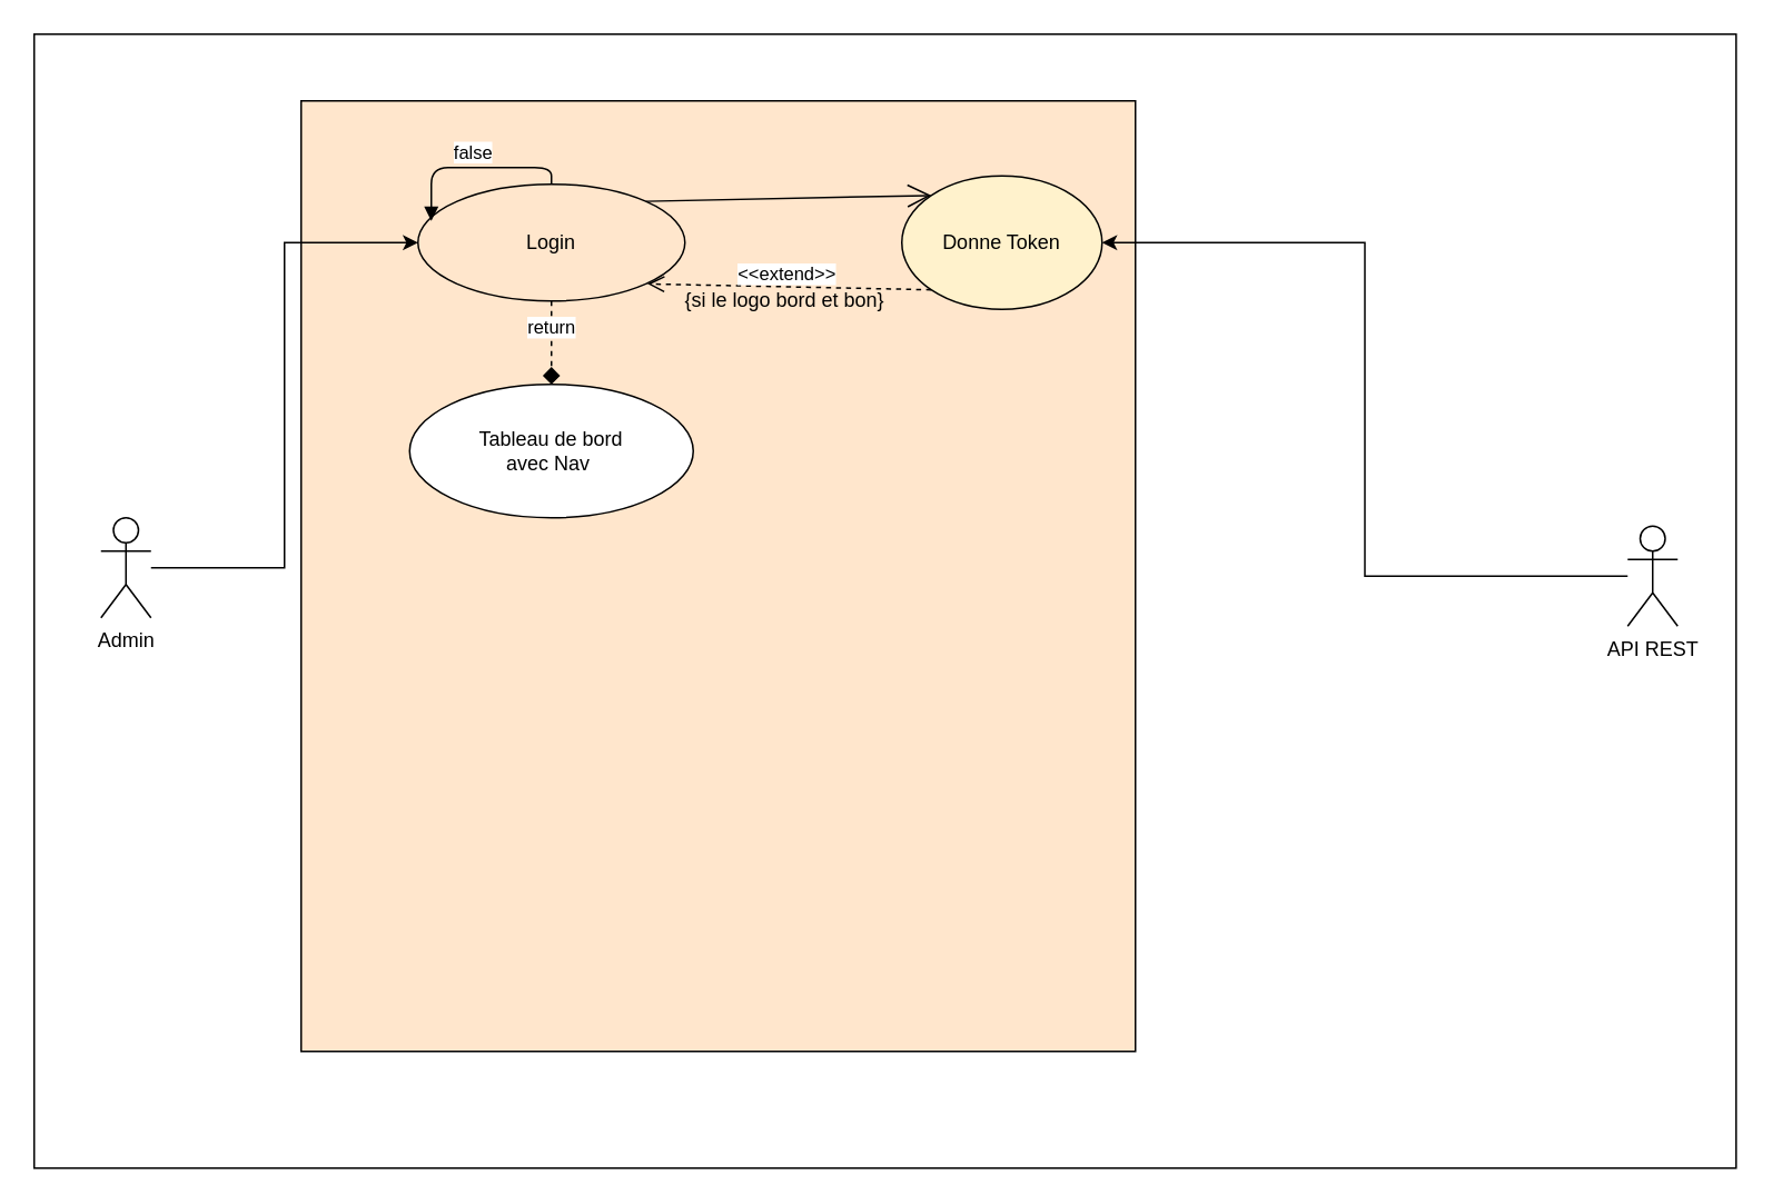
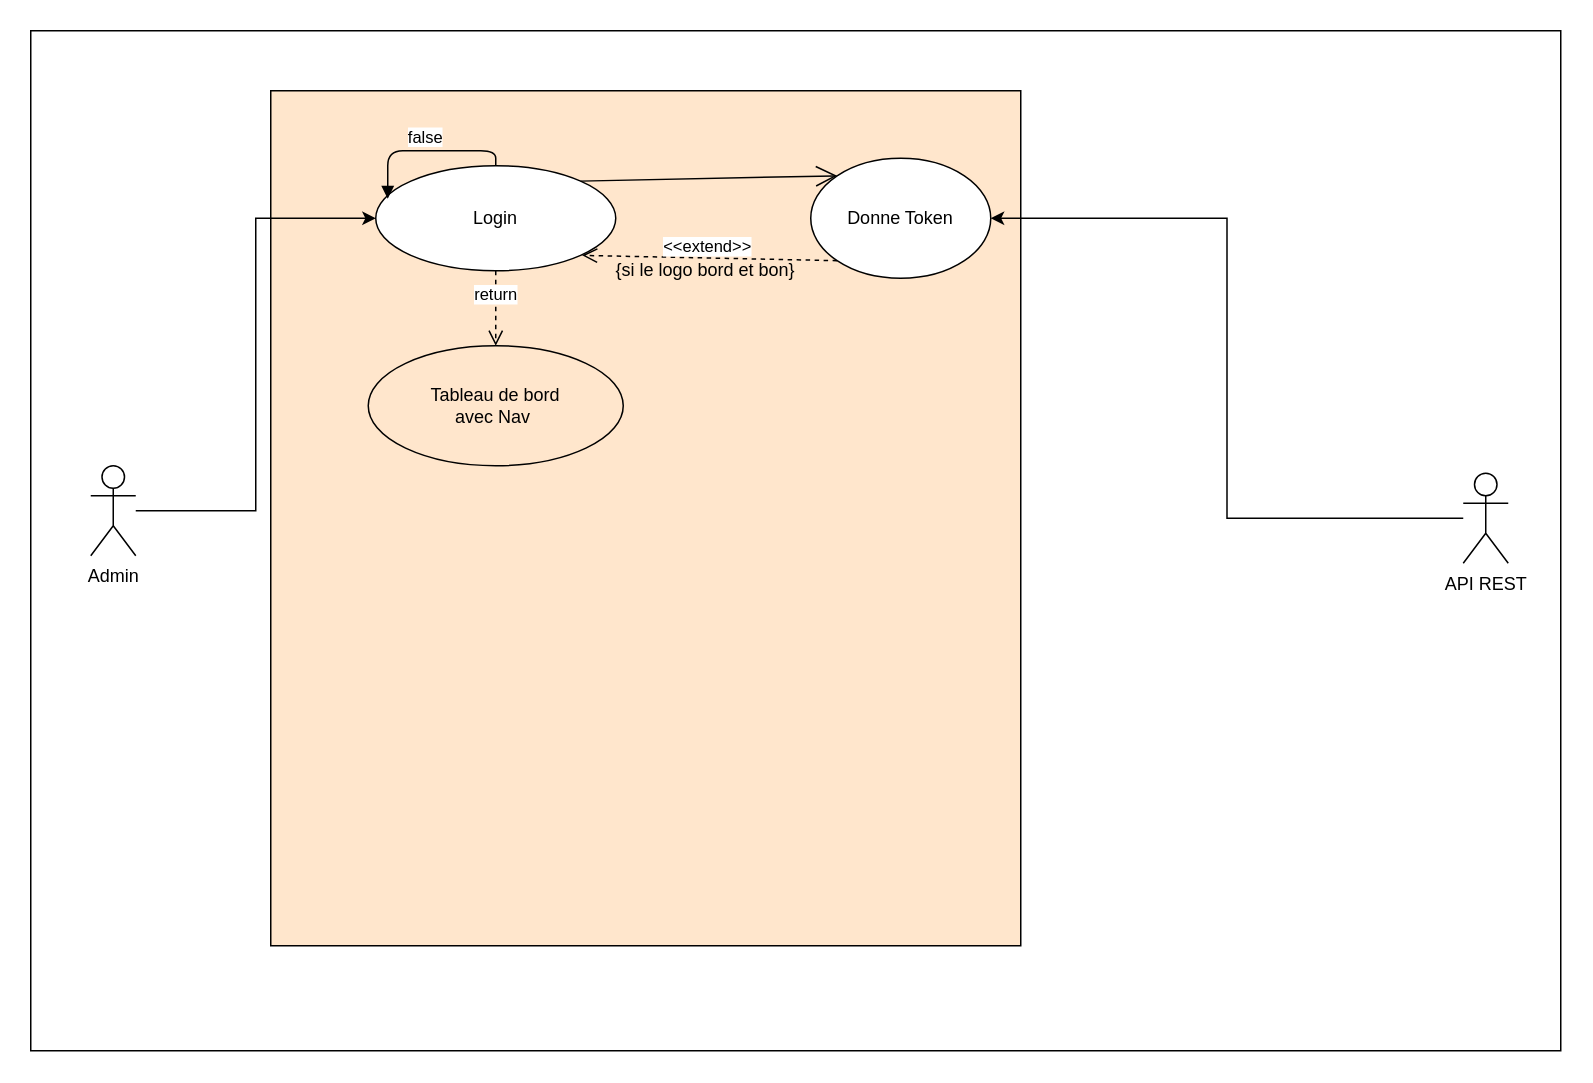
- <mxCell id="4" value="Login" style="ellipse;whiteSpace=wrap;html=1;fillColor=#ffe6cc;" vertex="1" parent="1"><mxGeometry x="250" y="110" width="160" height="70" as="geometry" /></mxCell>
+ <mxCell id="4" value="Login" style="ellipse;whiteSpace=wrap;html=1;fillColor=#FFFFFF;" vertex="1" parent="1"><mxGeometry x="250" y="110" width="160" height="70" as="geometry" /></mxCell>
- <mxCell id="7" value="Donne Token" style="ellipse;whiteSpace=wrap;html=1;fillColor=#fff2cc;" vertex="1" parent="1"><mxGeometry x="540" y="105" width="120" height="80" as="geometry" /></mxCell>
+ <mxCell id="7" value="Donne Token" style="ellipse;whiteSpace=wrap;html=1;fillColor=#FFFFFF;" vertex="1" parent="1"><mxGeometry x="540" y="105" width="120" height="80" as="geometry" /></mxCell>
- <mxCell id="15" value="return" style="html=1;verticalAlign=bottom;endArrow=diamond;dashed=1;endSize=8;entryX=0.5;entryY=0;entryDx=0;entryDy=0;exitX=0.5;exitY=1;exitDx=0;exitDy=0;" edge="1" parent="1" source="4" target="14"><mxGeometry relative="1" as="geometry"><mxPoint x="560" y="380" as="sourcePoint" /><mxPoint x="480" y="380" as="targetPoint" /></mxGeometry></mxCell>
+ <mxCell id="15" value="return" style="html=1;verticalAlign=bottom;endArrow=open;dashed=1;endSize=8;entryX=0.5;entryY=0;entryDx=0;entryDy=0;exitX=0.5;exitY=1;exitDx=0;exitDy=0;" edge="1" parent="1" source="4" target="14"><mxGeometry relative="1" as="geometry"><mxPoint x="560" y="380" as="sourcePoint" /><mxPoint x="480" y="380" as="targetPoint" /></mxGeometry></mxCell>
- <mxCell id="14" value="Tableau de bord&lt;br&gt;avec Nav&amp;nbsp;" style="ellipse;whiteSpace=wrap;html=1;fillColor=#FFFFFF;" vertex="1" parent="1"><mxGeometry x="245" y="230" width="170" height="80" as="geometry" /></mxCell>
+ <mxCell id="14" value="Tableau de bord&lt;br&gt;avec Nav&amp;nbsp;" style="ellipse;whiteSpace=wrap;html=1;fillColor=#ffe6cc;" vertex="1" parent="1"><mxGeometry x="245" y="230" width="170" height="80" as="geometry" /></mxCell>
